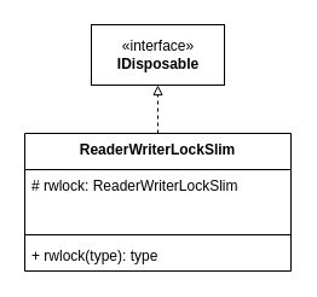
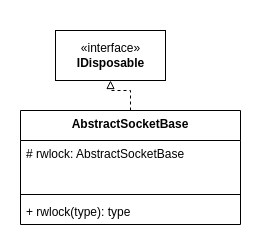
- <mxCell id="2" value="«interface»&lt;br&gt;&lt;b&gt;IDisposable&lt;/b&gt;" style="html=1;" vertex="1" parent="1"><mxGeometry x="75" y="20" width="110" height="50" as="geometry" /></mxCell>
+ <mxCell id="2" value="«interface»&lt;br&gt;&lt;b&gt;IDisposable&lt;/b&gt;" style="html=1;" vertex="1" parent="1"><mxGeometry x="55" y="30" width="110" height="50" as="geometry" /></mxCell>
- <mxCell id="4" value="ReaderWriterLockSlim" style="swimlane;fontStyle=1;align=center;verticalAlign=top;childLayout=stackLayout;horizontal=1;startSize=30;horizontalStack=0;resizeParent=1;resizeParentMax=0;resizeLast=0;collapsible=1;marginBottom=0;" vertex="1" parent="1"><mxGeometry x="20" y="110" width="220" height="114" as="geometry"><mxRectangle x="304" y="160" width="100" height="26" as="alternateBounds" /></mxGeometry></mxCell>
+ <mxCell id="4" value="AbstractSocketBase" style="swimlane;fontStyle=1;align=center;verticalAlign=top;childLayout=stackLayout;horizontal=1;startSize=30;horizontalStack=0;resizeParent=1;resizeParentMax=0;resizeLast=0;collapsible=1;marginBottom=0;" vertex="1" parent="1"><mxGeometry x="20" y="110" width="220" height="114" as="geometry"><mxRectangle x="304" y="160" width="100" height="26" as="alternateBounds" /></mxGeometry></mxCell>
- <mxCell id="5" value="# rwlock: ReaderWriterLockSlim&#10;" style="text;strokeColor=none;fillColor=none;align=left;verticalAlign=top;spacingLeft=4;spacingRight=4;overflow=hidden;rotatable=0;points=[[0,0.5],[1,0.5]];portConstraint=eastwest;" vertex="1" parent="4"><mxGeometry y="30" width="220" height="50" as="geometry" /></mxCell>
+ <mxCell id="5" value="# rwlock: AbstractSocketBase&#10;" style="text;strokeColor=none;fillColor=none;align=left;verticalAlign=top;spacingLeft=4;spacingRight=4;overflow=hidden;rotatable=0;points=[[0,0.5],[1,0.5]];portConstraint=eastwest;" vertex="1" parent="4"><mxGeometry y="30" width="220" height="50" as="geometry" /></mxCell>
